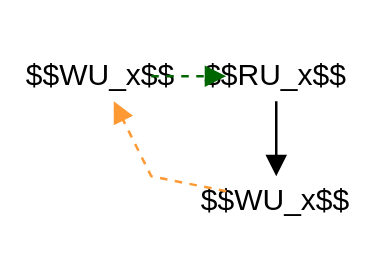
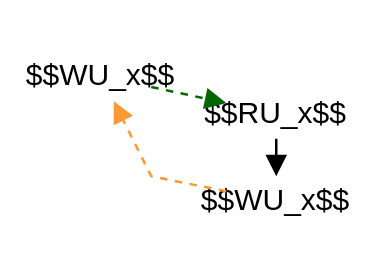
- <mxCell id="4" value="$$RU_x$$" style="text;html=1;strokeColor=none;fillColor=none;align=center;verticalAlign=middle;whiteSpace=wrap;rounded=0;" vertex="1" parent="1"><mxGeometry x="90" y="20" width="40" height="20" as="geometry" /></mxCell>
+ <mxCell id="4" value="$$RU_x$$" style="text;html=1;strokeColor=none;fillColor=none;align=center;verticalAlign=middle;whiteSpace=wrap;rounded=0;" vertex="1" parent="1"><mxGeometry x="90" y="35" width="40" height="20" as="geometry" /></mxCell>
